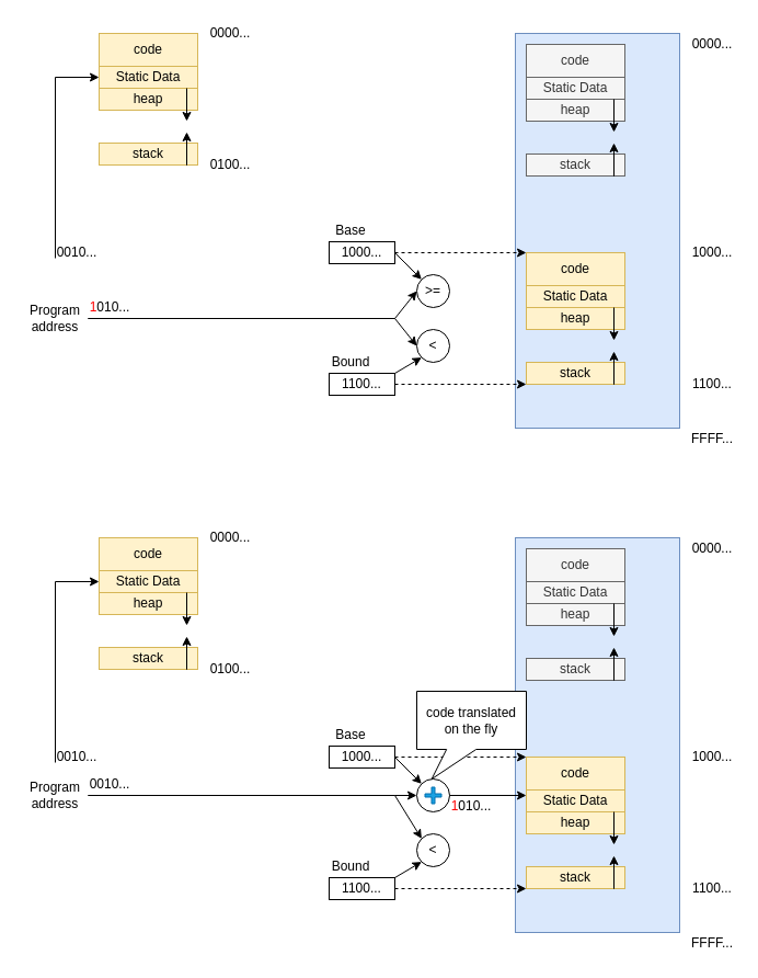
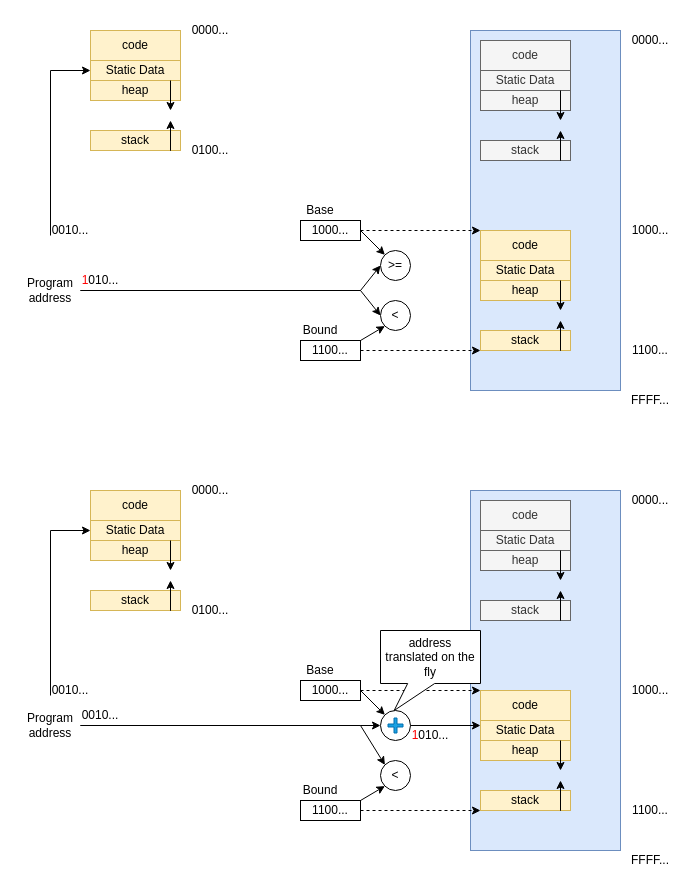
- <mxCell id="87" value="code translated on the fly" style="whiteSpace=wrap;html=1;shape=mxgraph.basic.rectCallout;dx=40.66;dy=27;boundedLbl=1;" vertex="1" parent="1"><mxGeometry x="380" y="630" width="100" height="80" as="geometry" /></mxCell>
+ <mxCell id="87" value="address translated on the fly" style="whiteSpace=wrap;html=1;shape=mxgraph.basic.rectCallout;dx=40.66;dy=27;boundedLbl=1;" vertex="1" parent="1"><mxGeometry x="380" y="630" width="100" height="80" as="geometry" /></mxCell>
